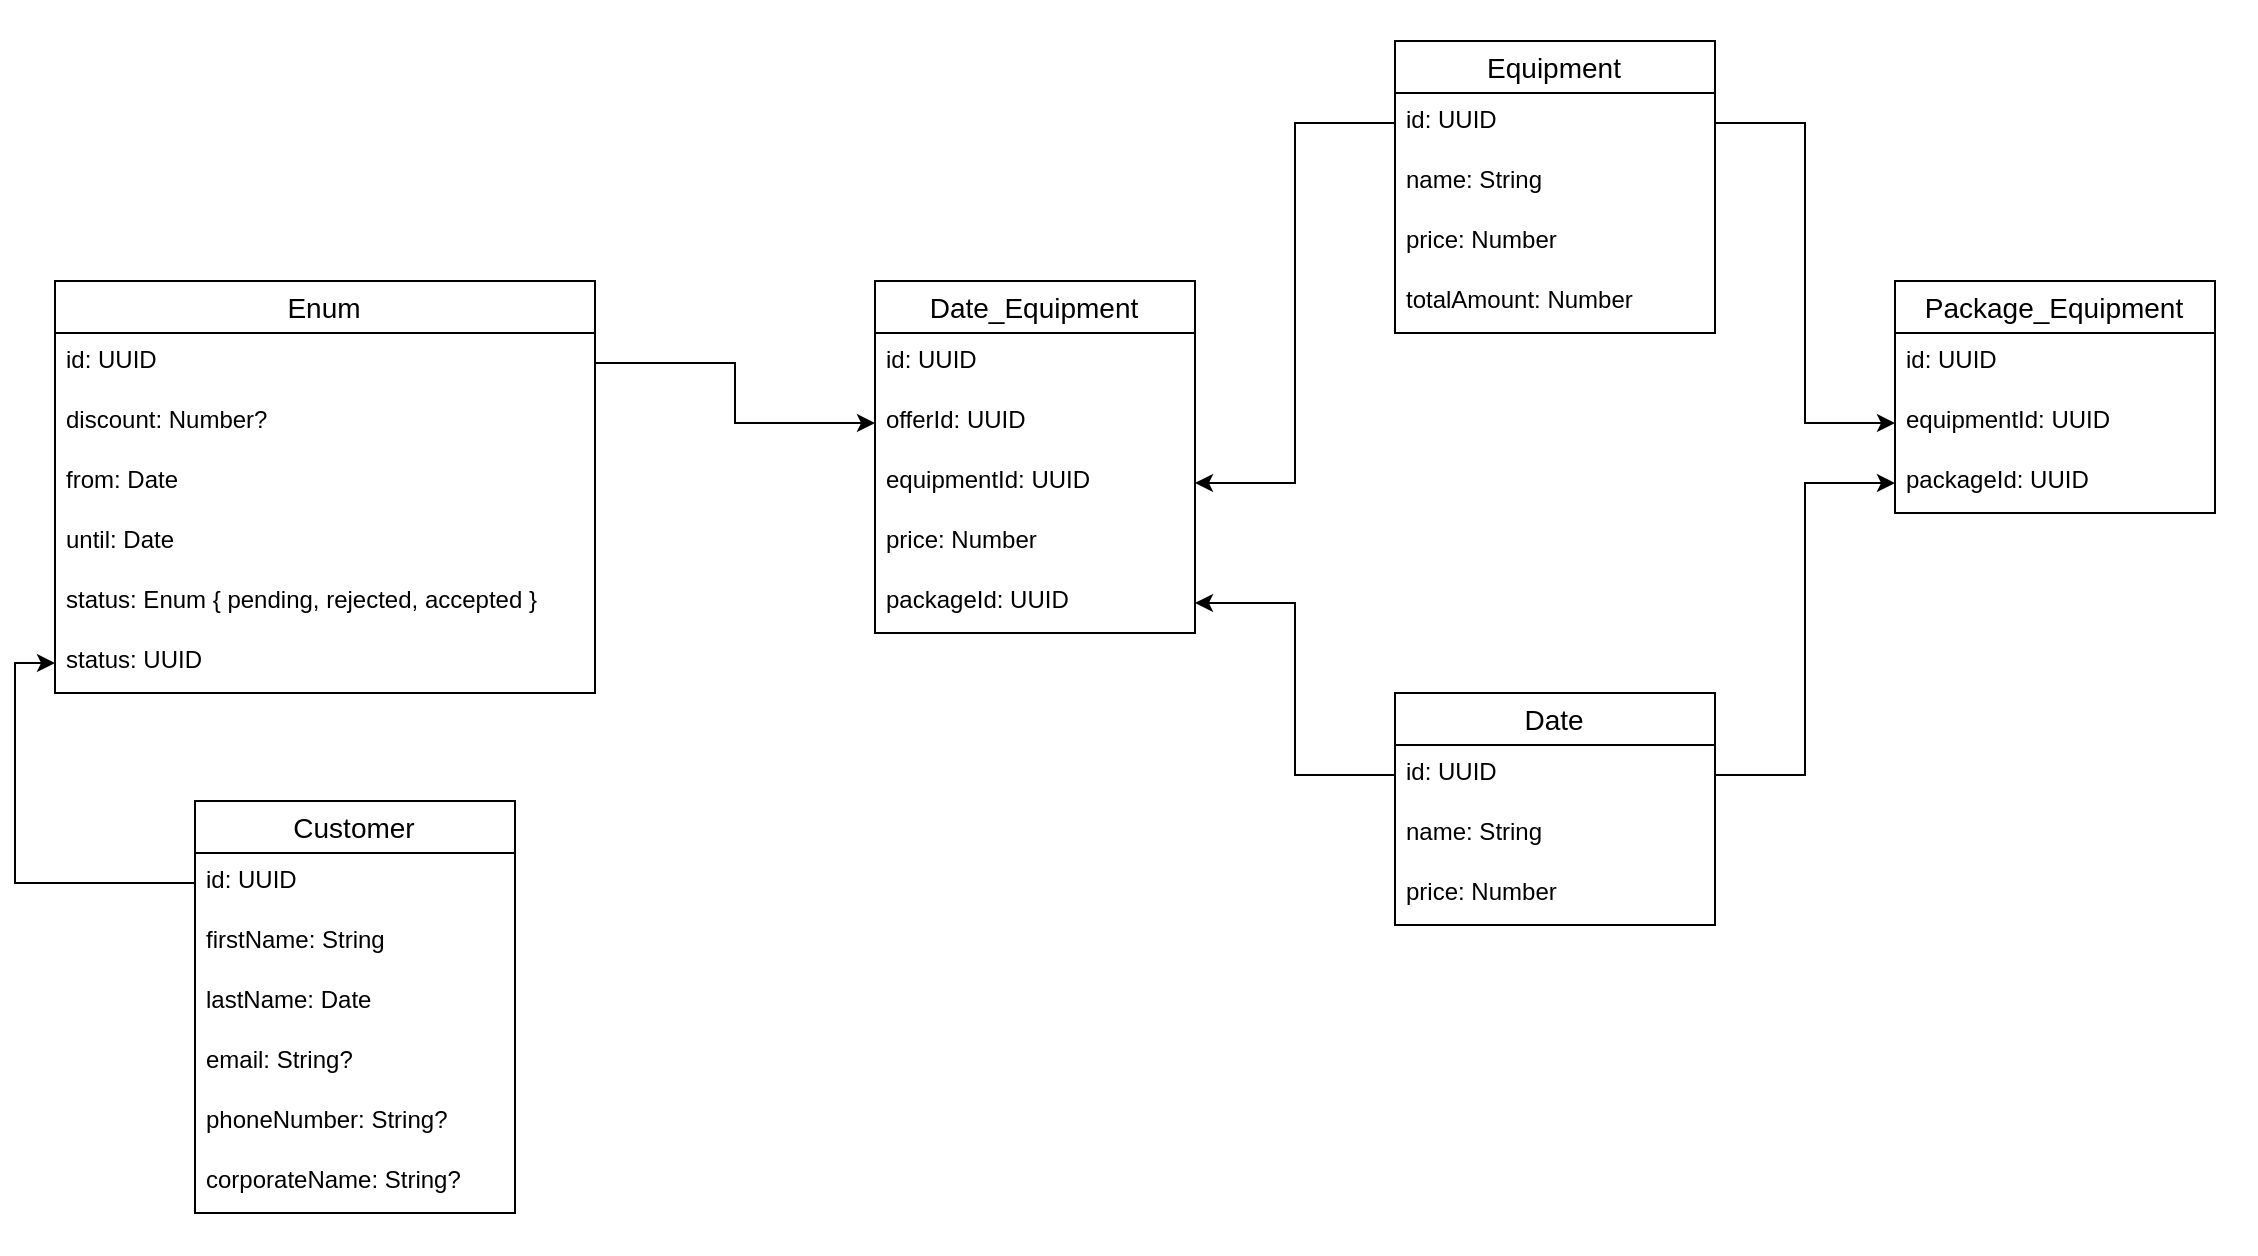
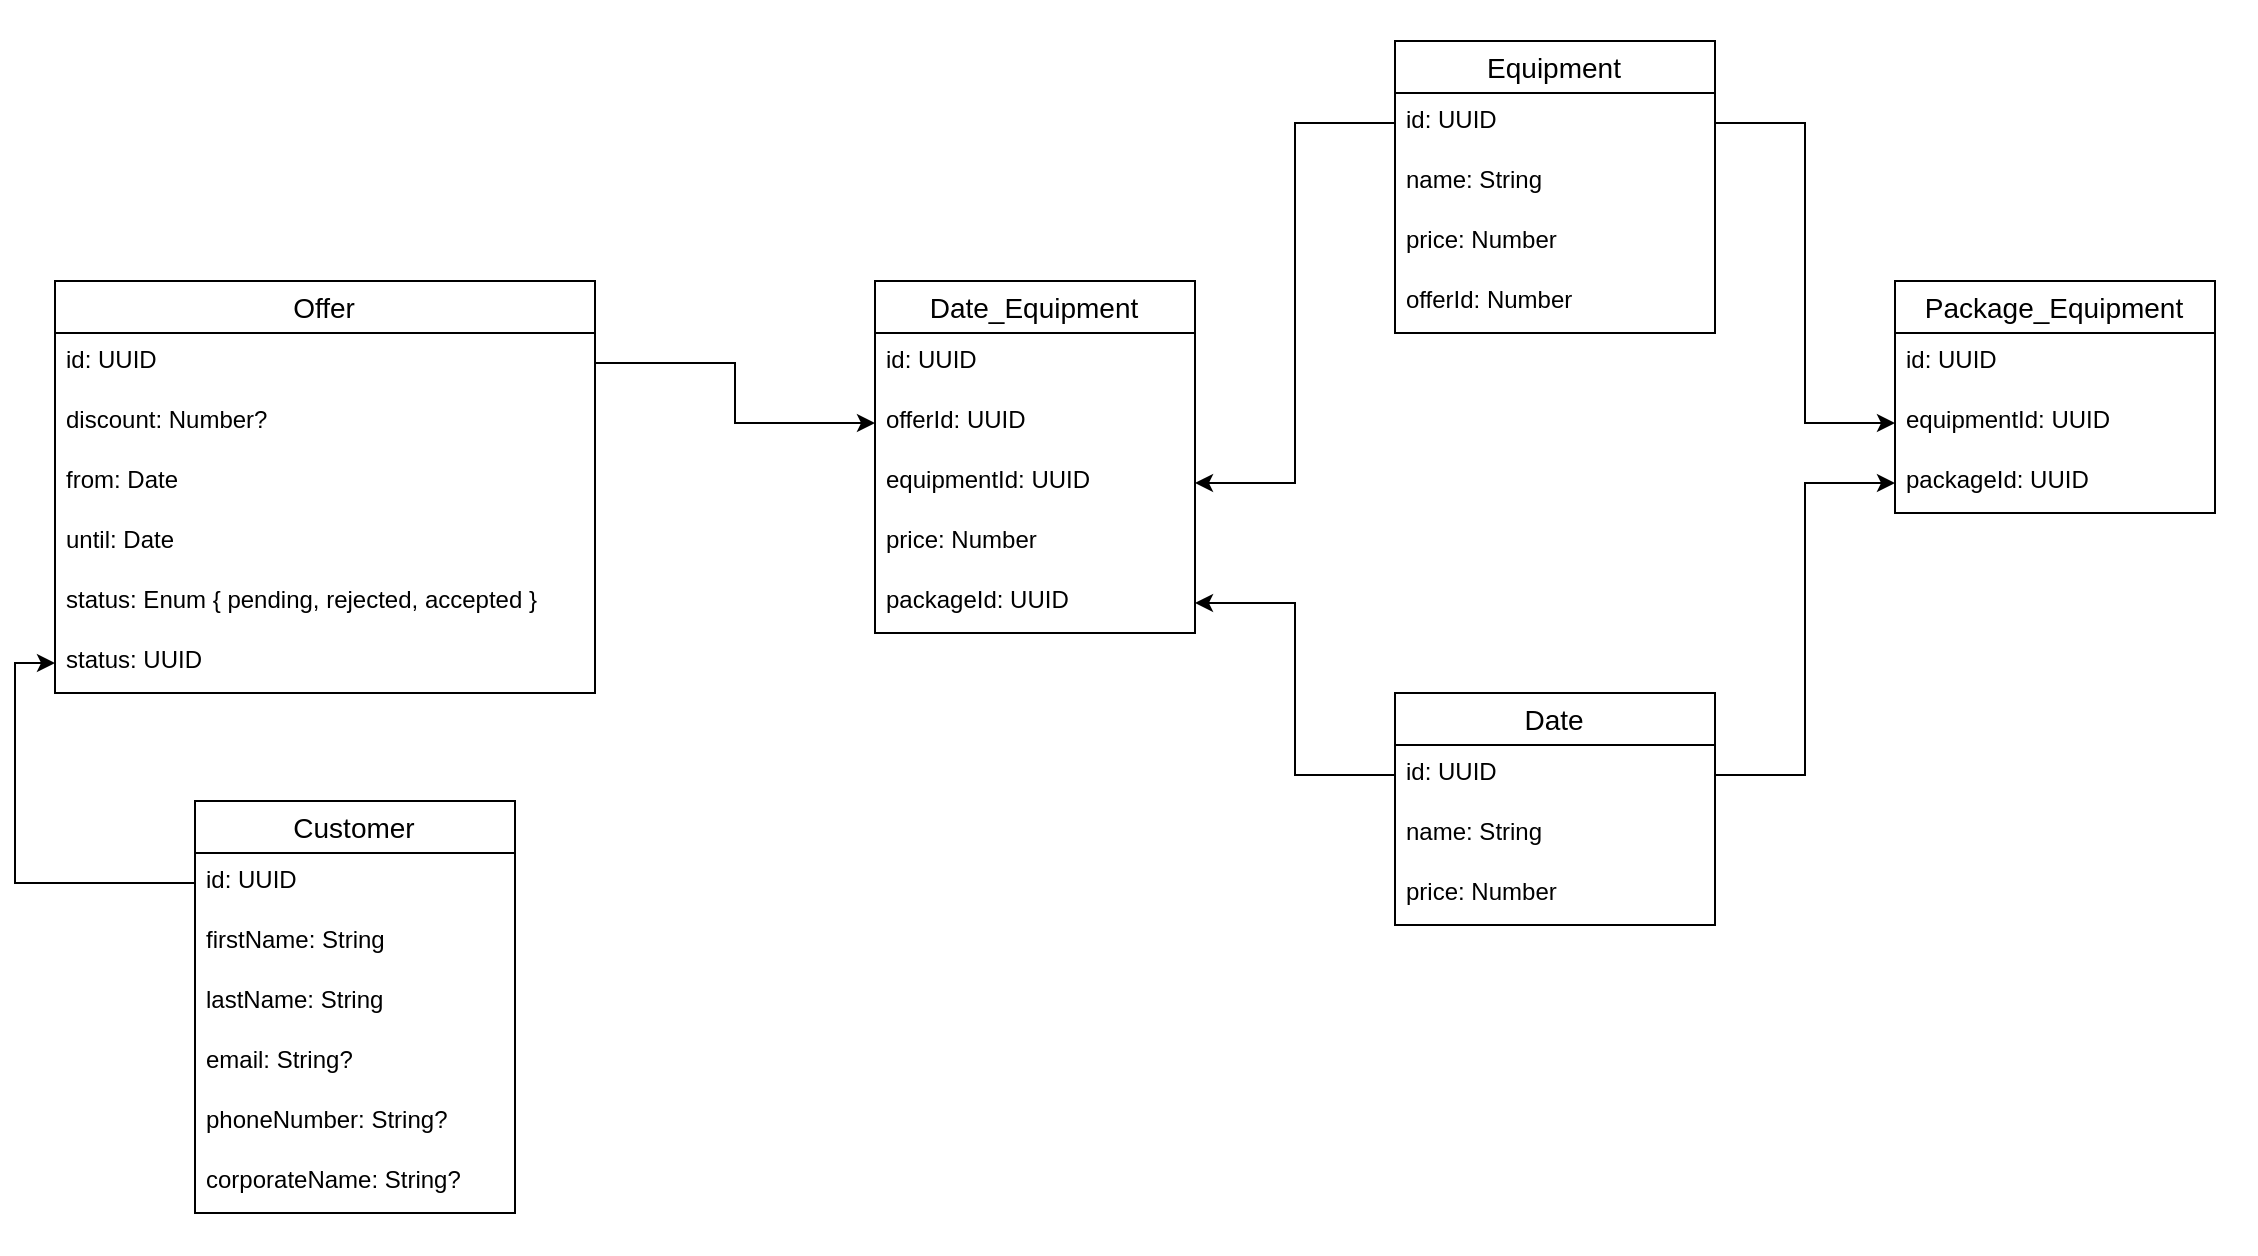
- <mxCell id="6" value="totalAmount: Number" style="text;strokeColor=none;fillColor=none;spacingLeft=4;spacingRight=4;overflow=hidden;rotatable=0;points=[[0,0.5],[1,0.5]];portConstraint=eastwest;fontSize=12;" vertex="1" parent="2"><mxGeometry y="116" width="160" height="30" as="geometry" /></mxCell>
+ <mxCell id="6" value="offerId: Number" style="text;strokeColor=none;fillColor=none;spacingLeft=4;spacingRight=4;overflow=hidden;rotatable=0;points=[[0,0.5],[1,0.5]];portConstraint=eastwest;fontSize=12;" vertex="1" parent="2"><mxGeometry y="116" width="160" height="30" as="geometry" /></mxCell>
- <mxCell id="7" value="Enum" style="swimlane;fontStyle=0;childLayout=stackLayout;horizontal=1;startSize=26;horizontalStack=0;resizeParent=1;resizeParentMax=0;resizeLast=0;collapsible=1;marginBottom=0;align=center;fontSize=14;" vertex="1" parent="1"><mxGeometry x="20" y="140" width="270" height="206" as="geometry" /></mxCell>
+ <mxCell id="7" value="Offer" style="swimlane;fontStyle=0;childLayout=stackLayout;horizontal=1;startSize=26;horizontalStack=0;resizeParent=1;resizeParentMax=0;resizeLast=0;collapsible=1;marginBottom=0;align=center;fontSize=14;" vertex="1" parent="1"><mxGeometry x="20" y="140" width="270" height="206" as="geometry" /></mxCell>
- <mxCell id="36" value="lastName: Date" style="text;strokeColor=none;fillColor=none;spacingLeft=4;spacingRight=4;overflow=hidden;rotatable=0;points=[[0,0.5],[1,0.5]];portConstraint=eastwest;fontSize=12;" vertex="1" parent="33"><mxGeometry y="86" width="160" height="30" as="geometry" /></mxCell>
+ <mxCell id="36" value="lastName: String" style="text;strokeColor=none;fillColor=none;spacingLeft=4;spacingRight=4;overflow=hidden;rotatable=0;points=[[0,0.5],[1,0.5]];portConstraint=eastwest;fontSize=12;" vertex="1" parent="33"><mxGeometry y="86" width="160" height="30" as="geometry" /></mxCell>
